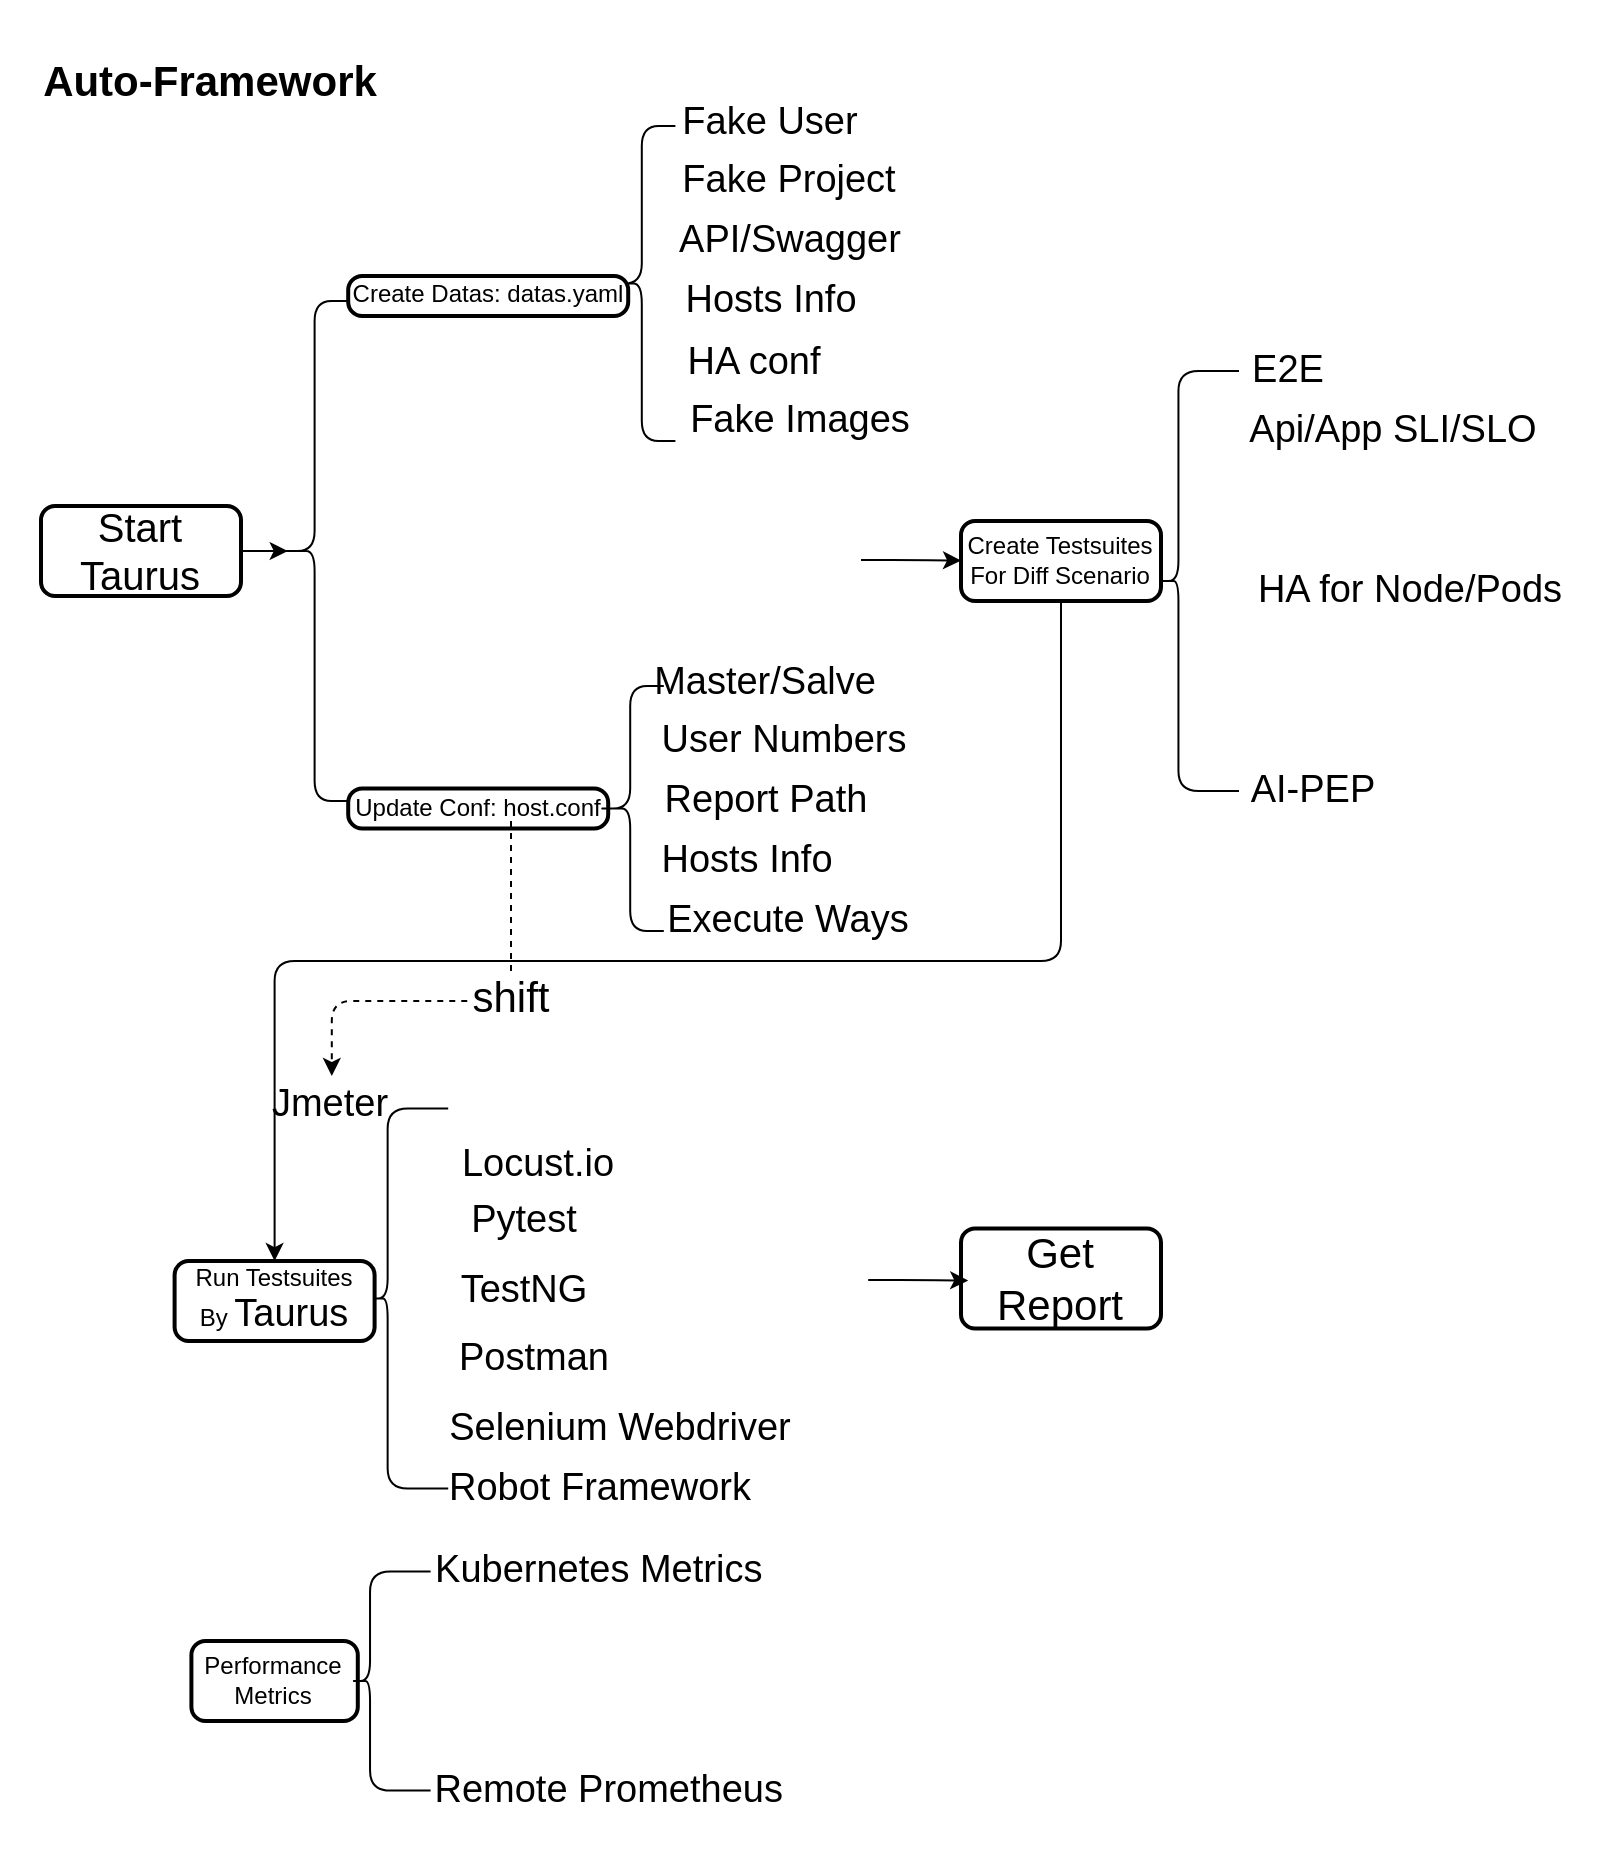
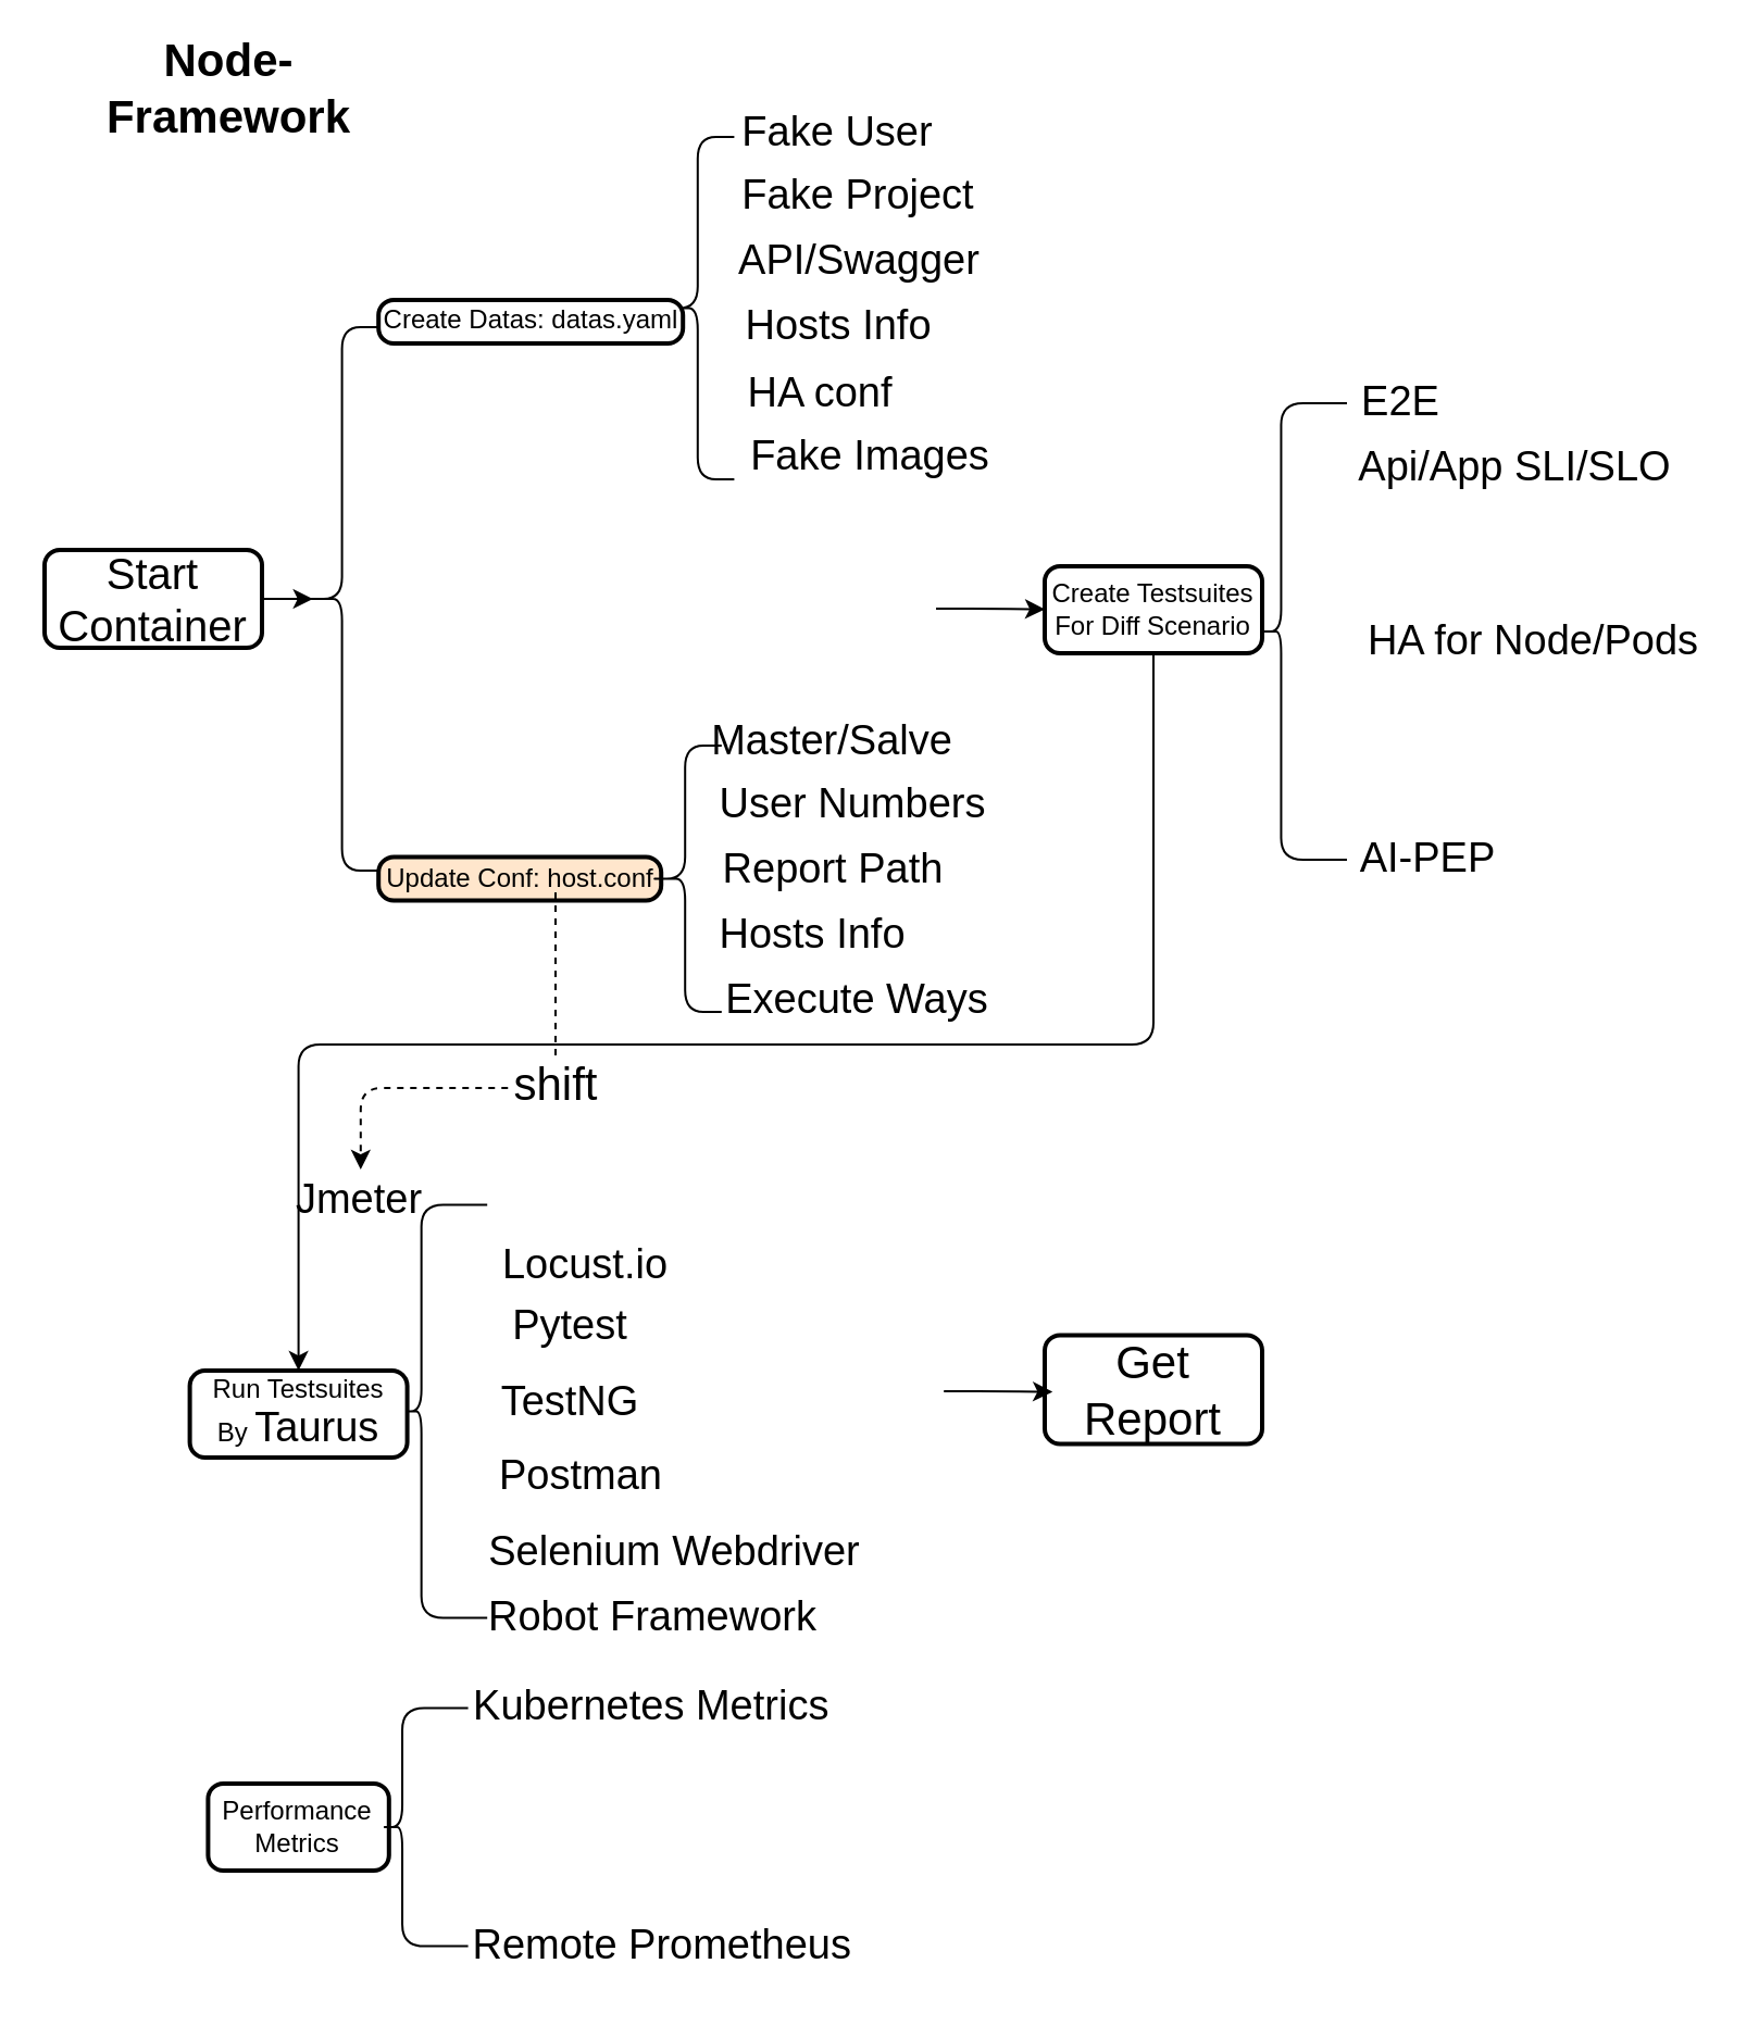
- <mxCell id="5" value="Auto-Framework" style="rounded=1;whiteSpace=wrap;html=1;fontSize=21;strokeColor=none;fillColor=none;fontStyle=1" parent="1" vertex="1"><mxGeometry x="20" y="20" width="170" height="40" as="geometry" /></mxCell>
+ <mxCell id="5" value="Node-Framework" style="rounded=1;whiteSpace=wrap;html=1;fontSize=21;strokeColor=none;fillColor=none;fontStyle=1" parent="1" vertex="1"><mxGeometry x="20" y="20" width="170" height="40" as="geometry" /></mxCell>
- <mxCell id="11" value="&lt;font style=&quot;font-size: 20px&quot;&gt;Start Taurus&lt;/font&gt;" style="rounded=1;whiteSpace=wrap;html=1;absoluteArcSize=1;arcSize=14;strokeWidth=2;fontSize=12;" parent="1" vertex="1"><mxGeometry x="20" y="252.5" width="100" height="45" as="geometry" /></mxCell>
+ <mxCell id="11" value="&lt;font style=&quot;font-size: 20px&quot;&gt;Start Container&lt;/font&gt;" style="rounded=1;whiteSpace=wrap;html=1;absoluteArcSize=1;arcSize=14;strokeWidth=2;fontSize=12;" parent="1" vertex="1"><mxGeometry x="20" y="252.5" width="100" height="45" as="geometry" /></mxCell>
- <mxCell id="13" value="Update Conf: host.conf" style="rounded=1;whiteSpace=wrap;html=1;absoluteArcSize=1;arcSize=14;strokeWidth=2;fontSize=12;" parent="1" vertex="1"><mxGeometry x="173.6" y="393.76" width="130" height="20" as="geometry" /></mxCell>
+ <mxCell id="13" value="Update Conf: host.conf" style="rounded=1;whiteSpace=wrap;html=1;absoluteArcSize=1;arcSize=14;strokeWidth=2;fontSize=12;fillColor=#ffe6cc;" parent="1" vertex="1"><mxGeometry x="173.6" y="393.76" width="130" height="20" as="geometry" /></mxCell>
